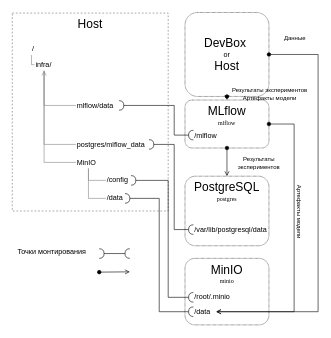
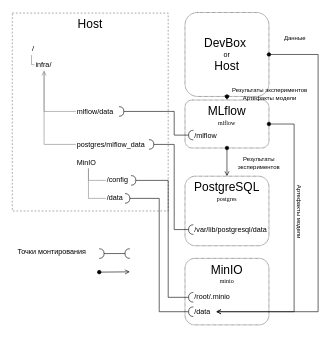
- <mxCell id="11" value="mlflow/data" style="rounded=0;whiteSpace=wrap;html=1;fillColor=none;strokeColor=none;align=left;" parent="1" vertex="1"><mxGeometry x="126" y="165" width="72" height="20" as="geometry" /></mxCell>
+ <mxCell id="11" value="mlflow/data" style="rounded=0;whiteSpace=wrap;html=1;fillColor=none;strokeColor=none;align=left;" parent="1" vertex="1"><mxGeometry x="126" y="175" width="72" height="20" as="geometry" /></mxCell>
- <mxCell id="18" style="edgeStyle=orthogonalEdgeStyle;rounded=0;orthogonalLoop=1;jettySize=auto;html=1;exitX=0;exitY=0.5;exitDx=0;exitDy=0;entryX=0.5;entryY=1;entryDx=0;entryDy=0;endArrow=none;endFill=0;strokeColor=#878787;" parent="1" source="19" target="23" edge="1"><mxGeometry relative="1" as="geometry" /></mxCell>
